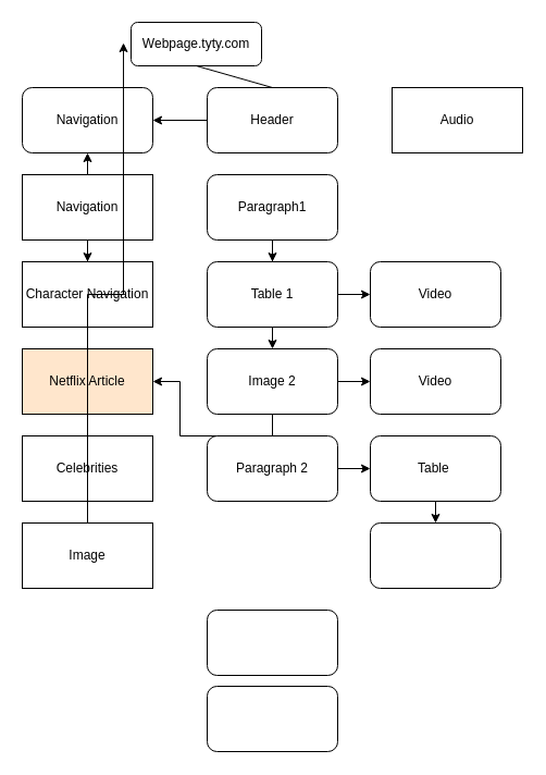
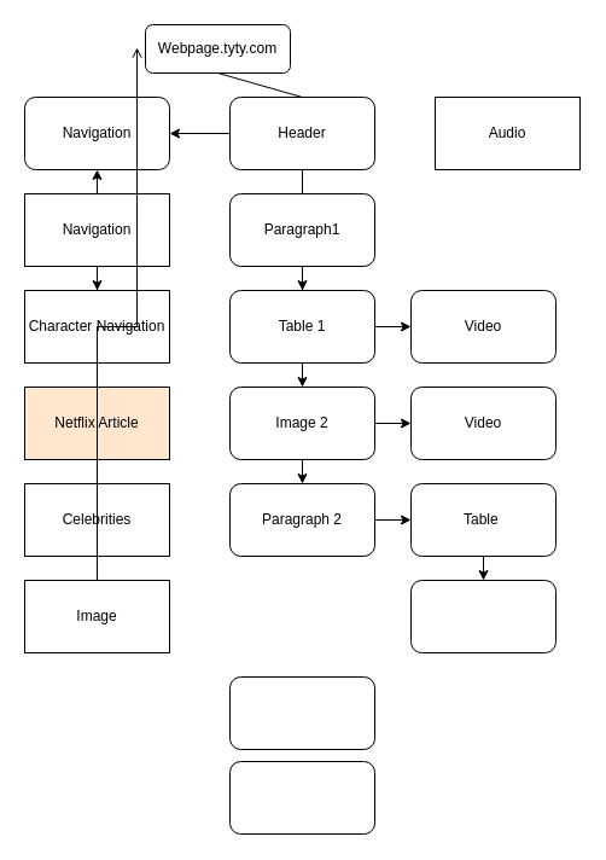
- <mxCell id="28" style="edgeStyle=orthogonalEdgeStyle;rounded=0;orthogonalLoop=1;jettySize=auto;html=1;entryX=-0.058;entryY=0.475;entryDx=0;entryDy=0;entryPerimeter=0;" edge="1" parent="1" source="29" target="2"><mxGeometry relative="1" as="geometry" /></mxCell>
+ <mxCell id="28" style="edgeStyle=orthogonalEdgeStyle;rounded=0;orthogonalLoop=1;jettySize=auto;html=1;entryX=-0.058;entryY=0.475;entryDx=0;entryDy=0;entryPerimeter=0;endArrow=open;" edge="1" parent="1" source="29" target="2"><mxGeometry relative="1" as="geometry" /></mxCell>
+ <mxCell id="12" value="" style="endArrow=none;html=1;rounded=0;exitX=0.5;exitY=0;exitDx=0;exitDy=0;entryX=0.5;entryY=1;entryDx=0;entryDy=0;" parent="1" source="4" edge="1" target="6"><mxGeometry width="50" height="50" relative="1" as="geometry"><mxPoint x="250" y="130" as="sourcePoint" /><mxPoint x="500" y="80" as="targetPoint" /></mxGeometry></mxCell>
- <mxCell id="20" style="edgeStyle=orthogonalEdgeStyle;rounded=0;orthogonalLoop=1;jettySize=auto;html=1;exitX=0.5;exitY=1;exitDx=0;exitDy=0;" edge="1" parent="1" source="21" target="26"><mxGeometry relative="1" as="geometry" /></mxCell>
+ <mxCell id="20" style="edgeStyle=orthogonalEdgeStyle;rounded=0;orthogonalLoop=1;jettySize=auto;html=1;exitX=0.5;exitY=1;exitDx=0;exitDy=0;entryX=0.5;entryY=0;entryDx=0;entryDy=0;" edge="1" parent="1" source="21" target="23"><mxGeometry relative="1" as="geometry" /></mxCell>
